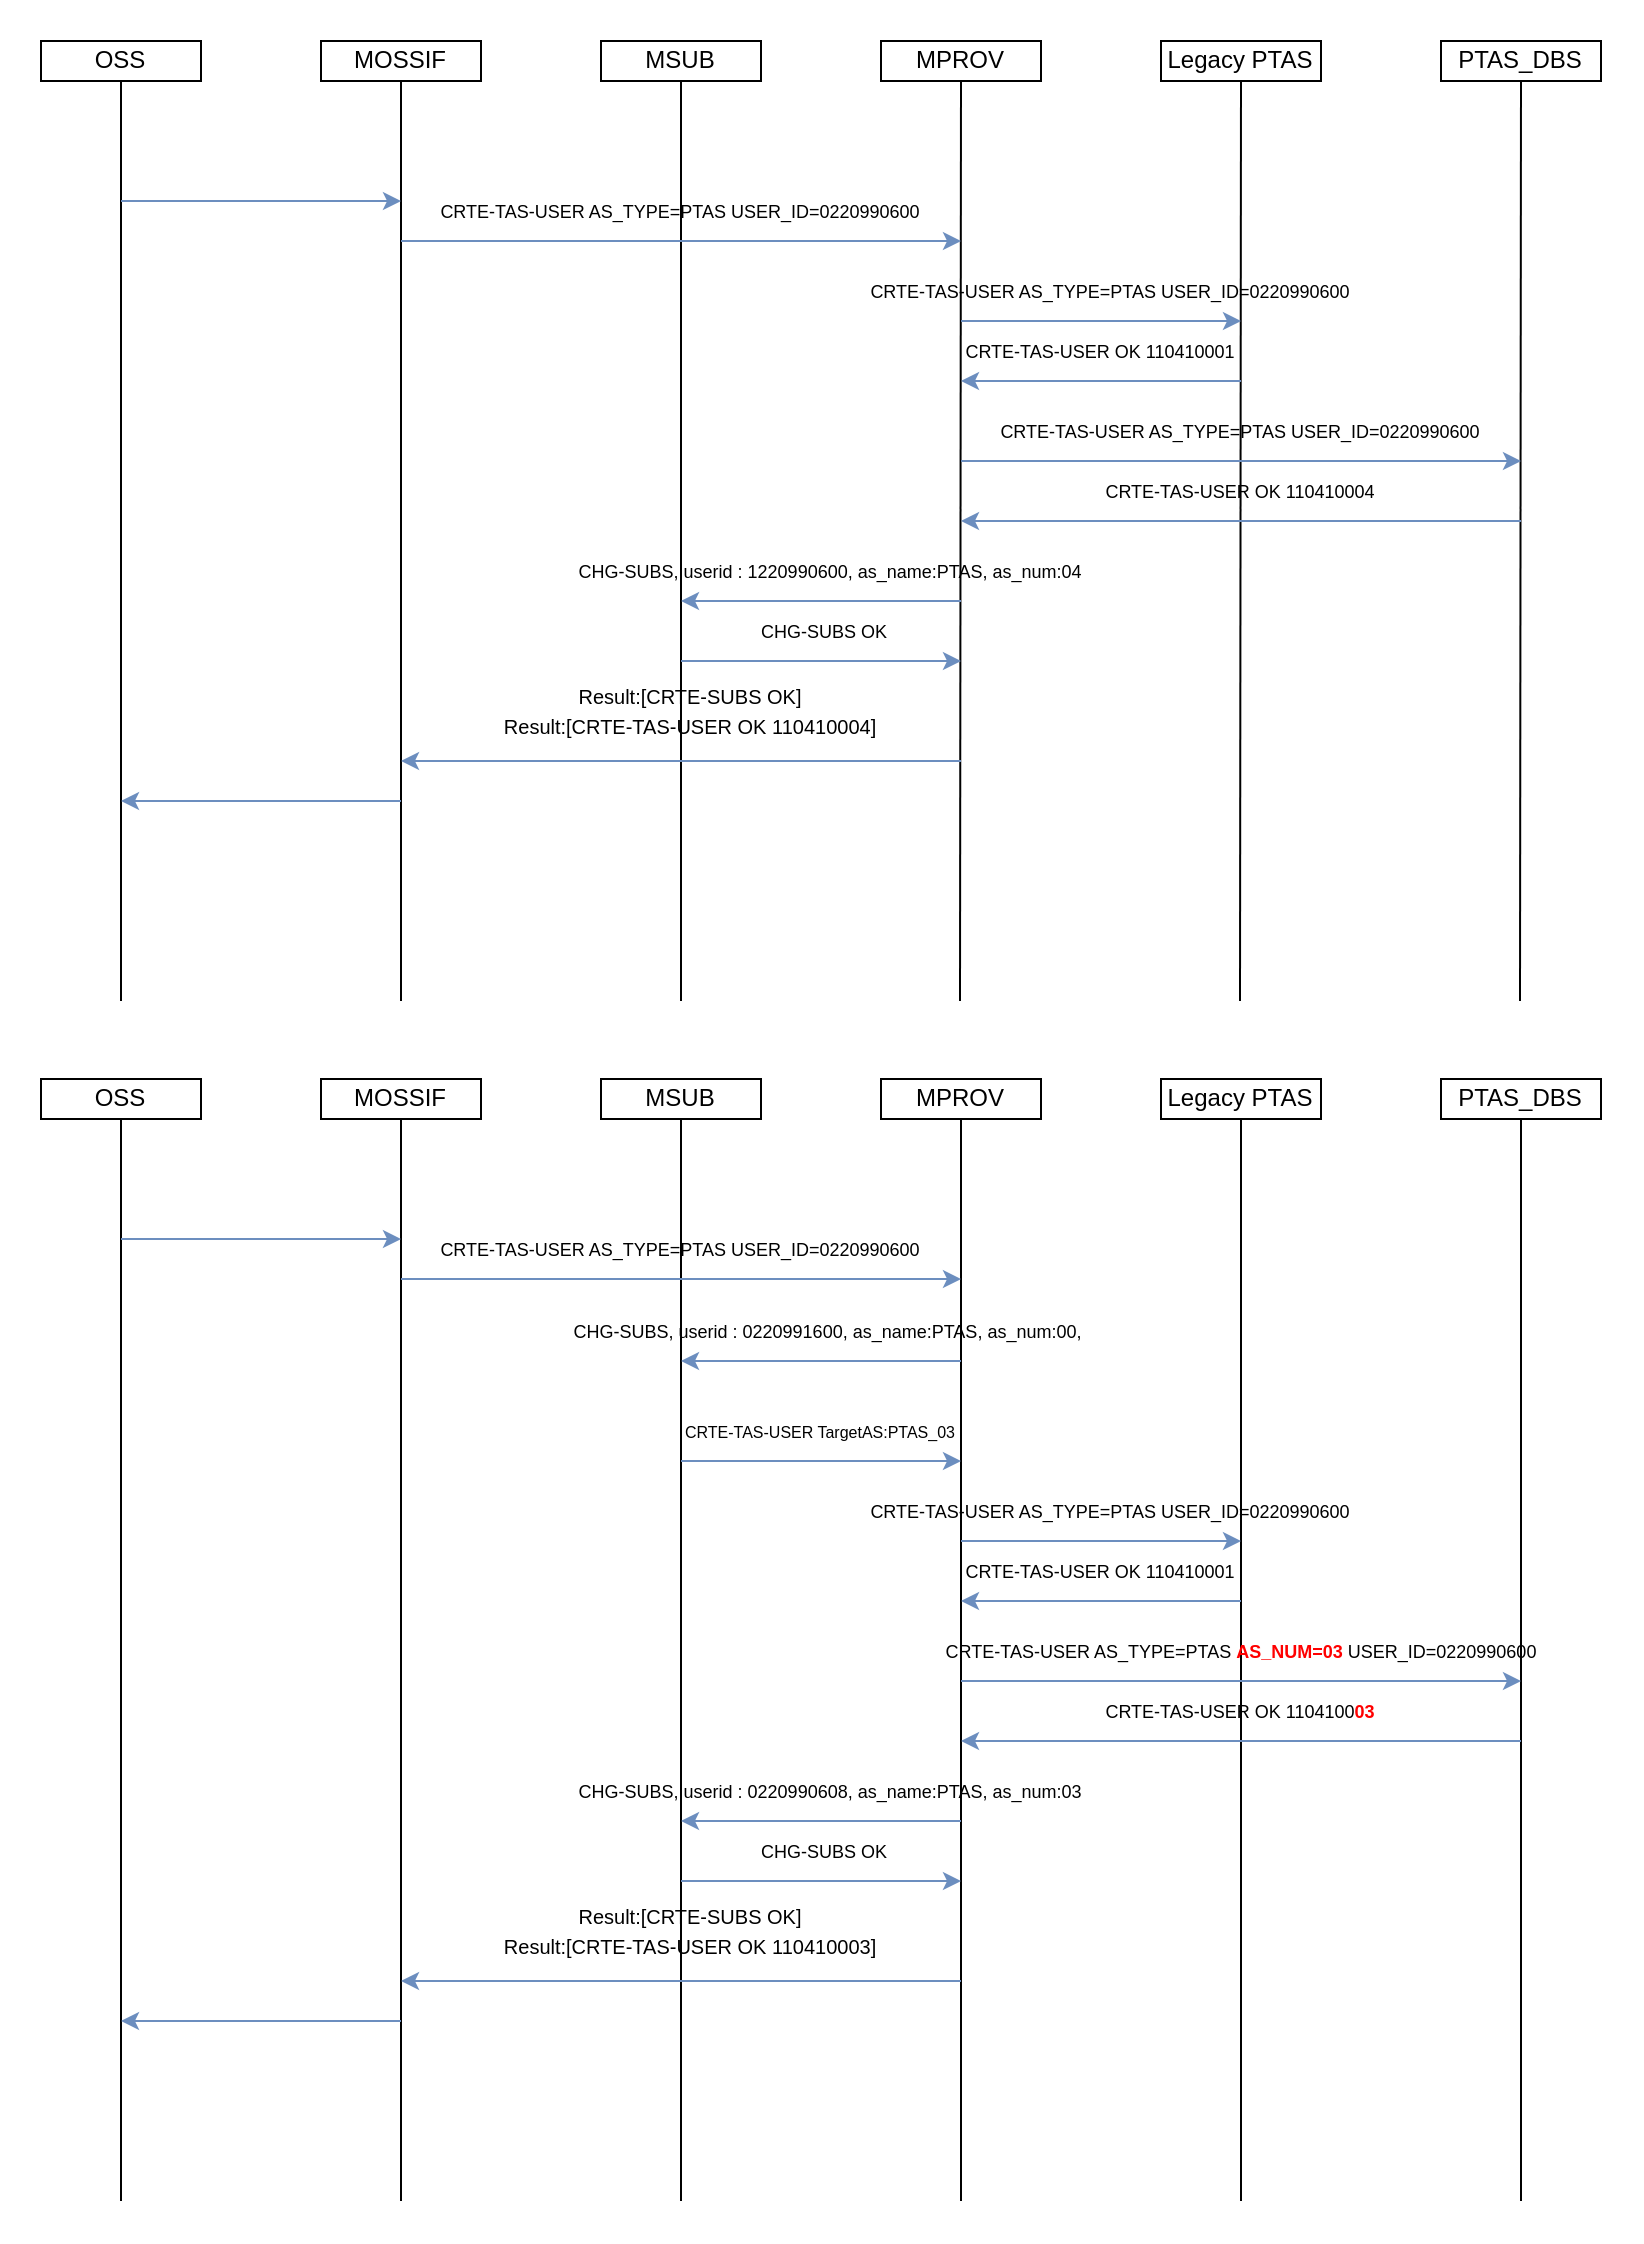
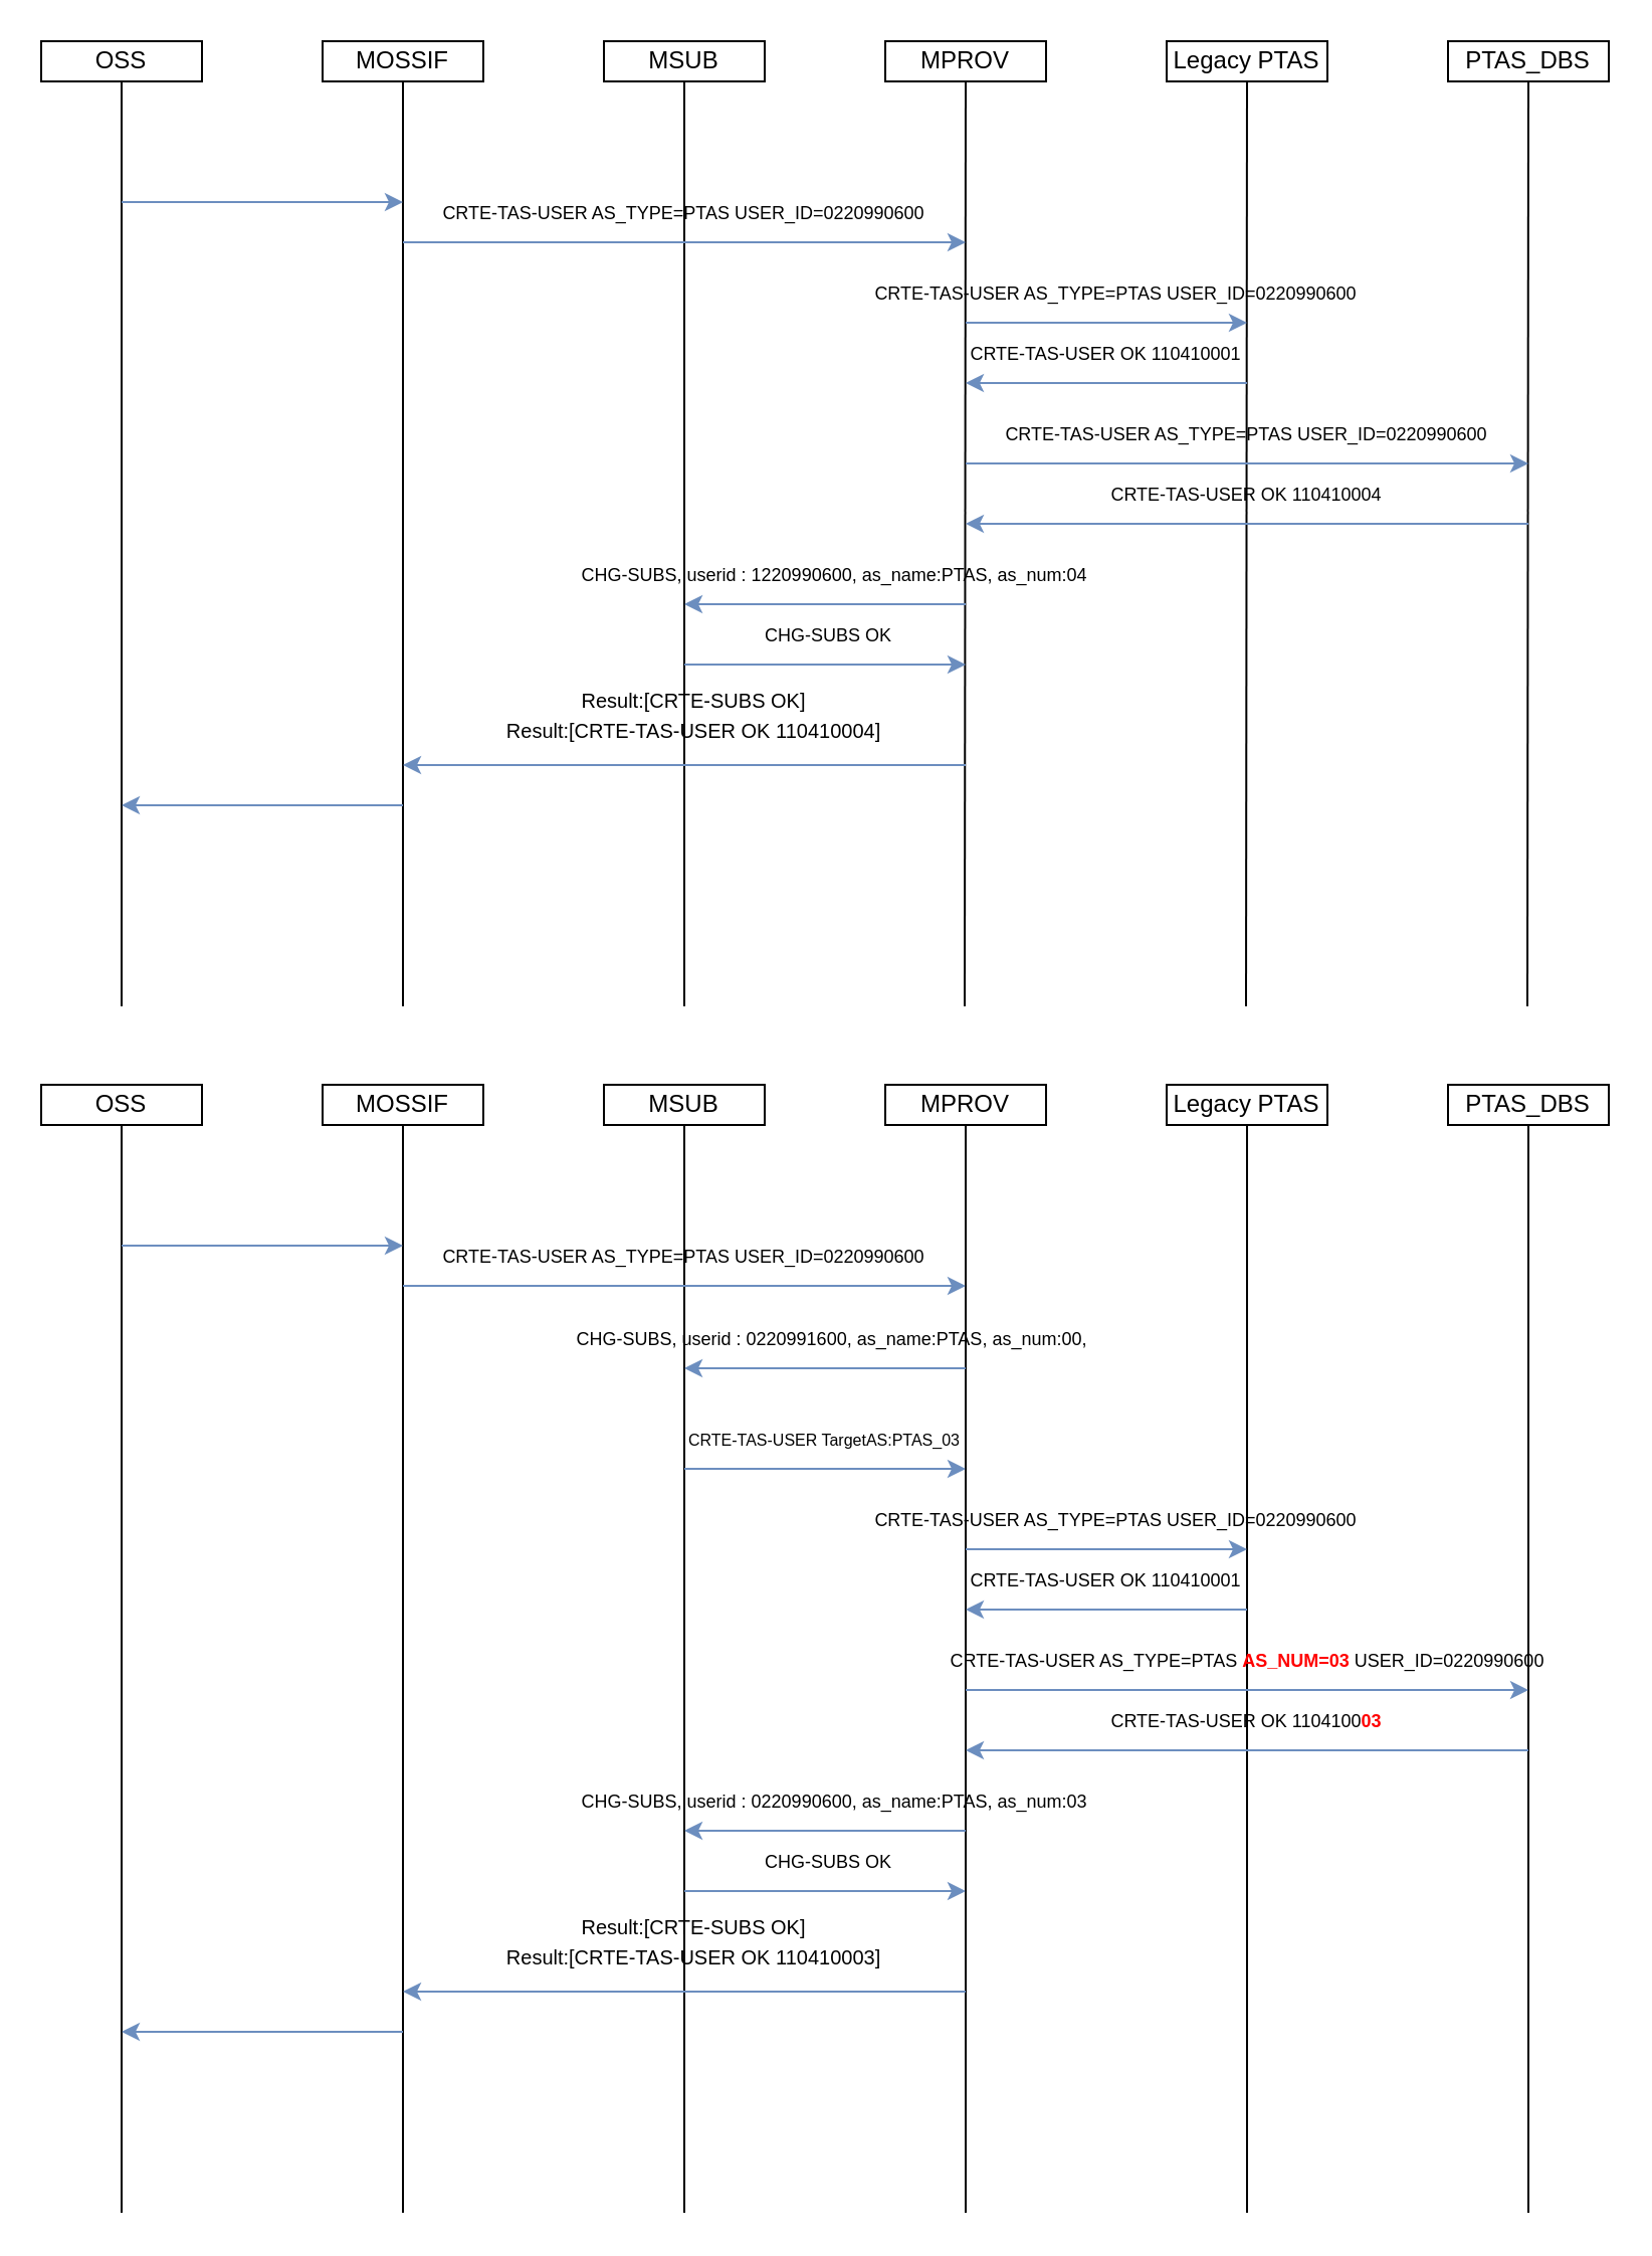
- <mxCell id="59" value="&lt;font style=&quot;font-size: 9px;&quot;&gt;CHG-SUBS, userid : 0220990608, as_name:PTAS, as_num:03&lt;/font&gt;" style="text;html=1;align=center;verticalAlign=middle;whiteSpace=wrap;rounded=0;" vertex="1" parent="1"><mxGeometry x="280" y="890" width="270" height="10" as="geometry" /></mxCell>
+ <mxCell id="59" value="&lt;font style=&quot;font-size: 9px;&quot;&gt;CHG-SUBS, userid : 0220990600, as_name:PTAS, as_num:03&lt;/font&gt;" style="text;html=1;align=center;verticalAlign=middle;whiteSpace=wrap;rounded=0;" vertex="1" parent="1"><mxGeometry x="280" y="890" width="270" height="10" as="geometry" /></mxCell>
